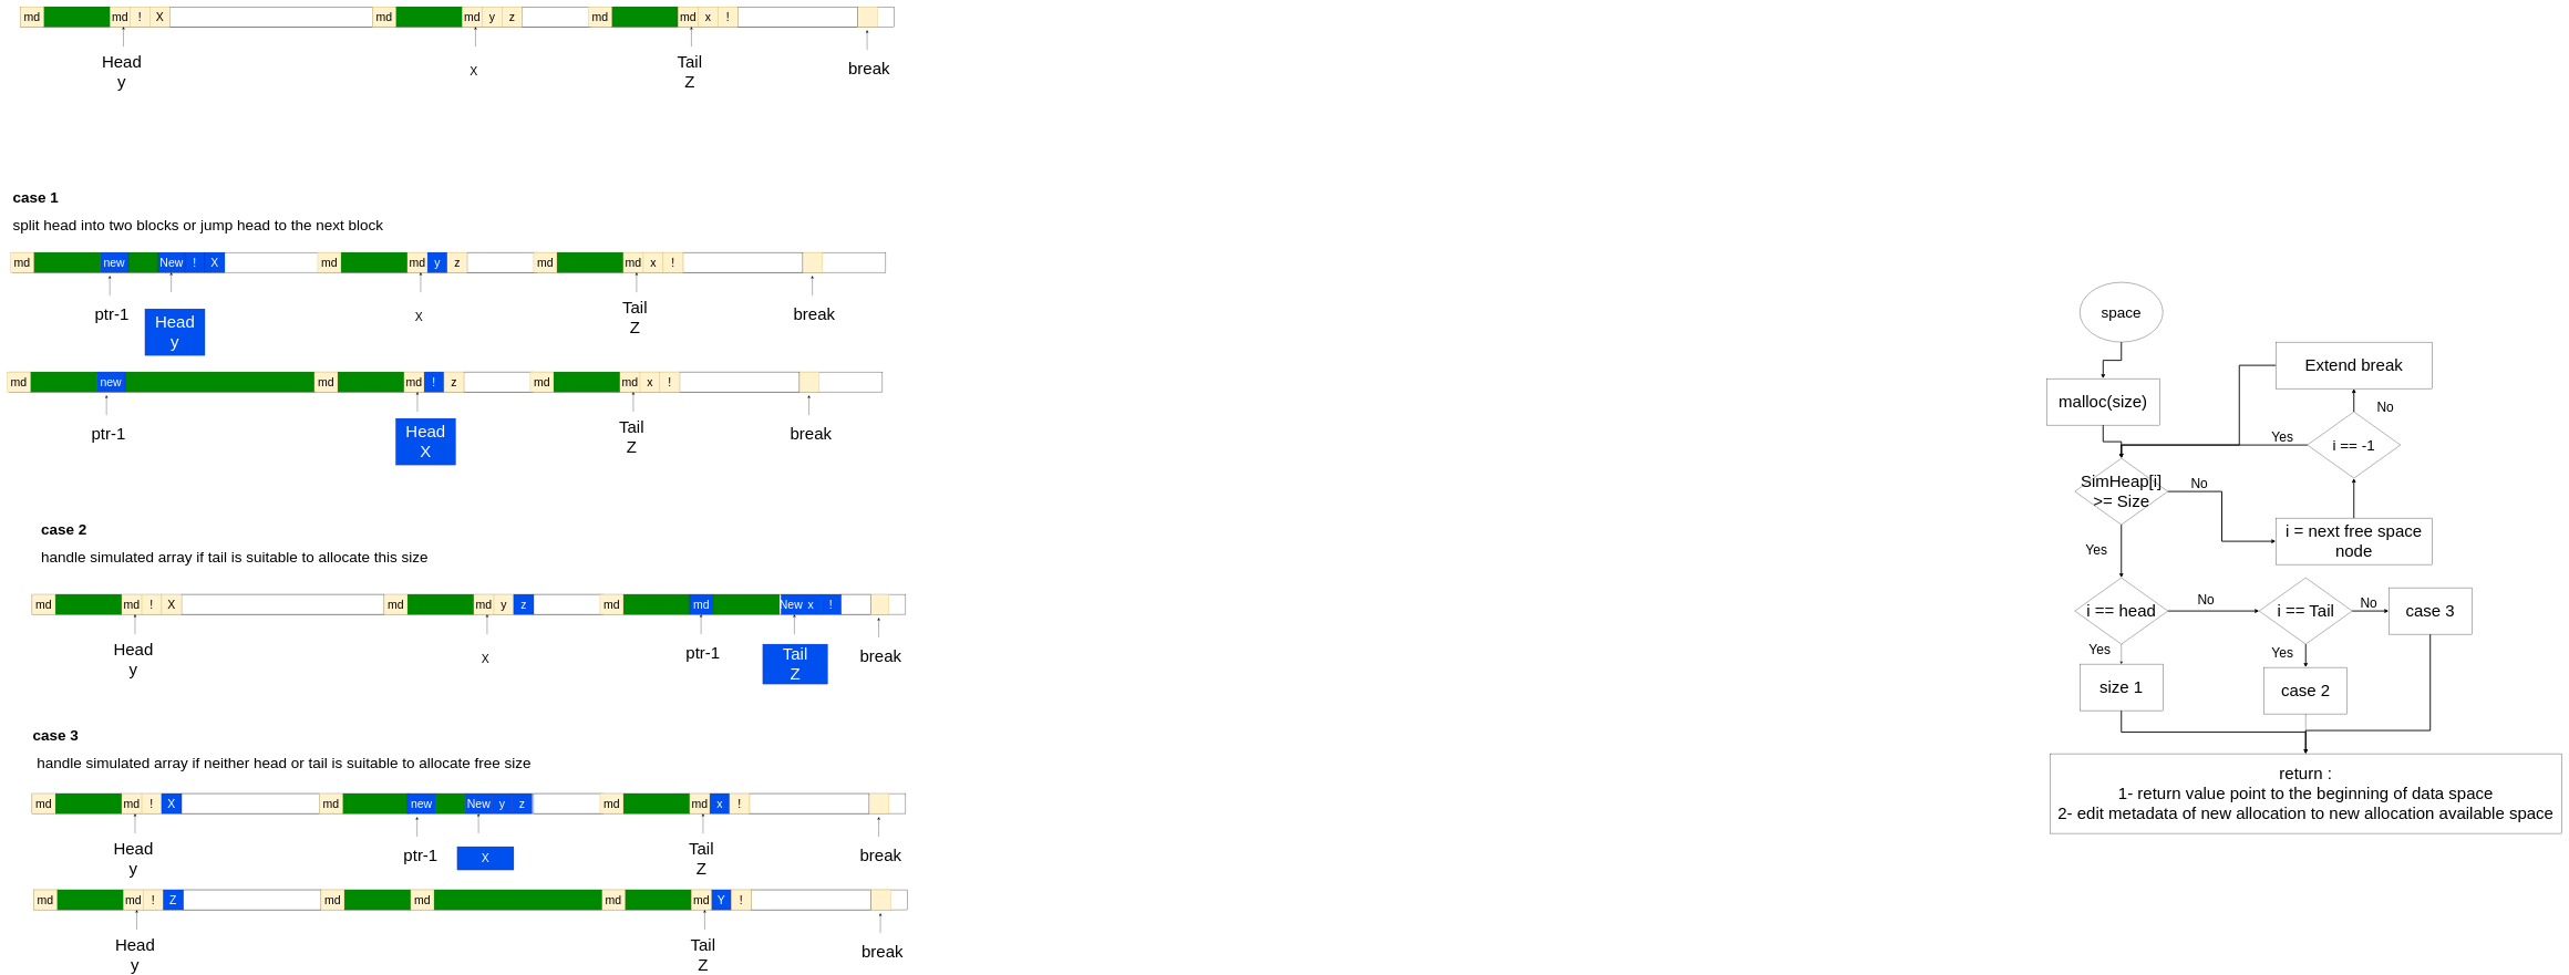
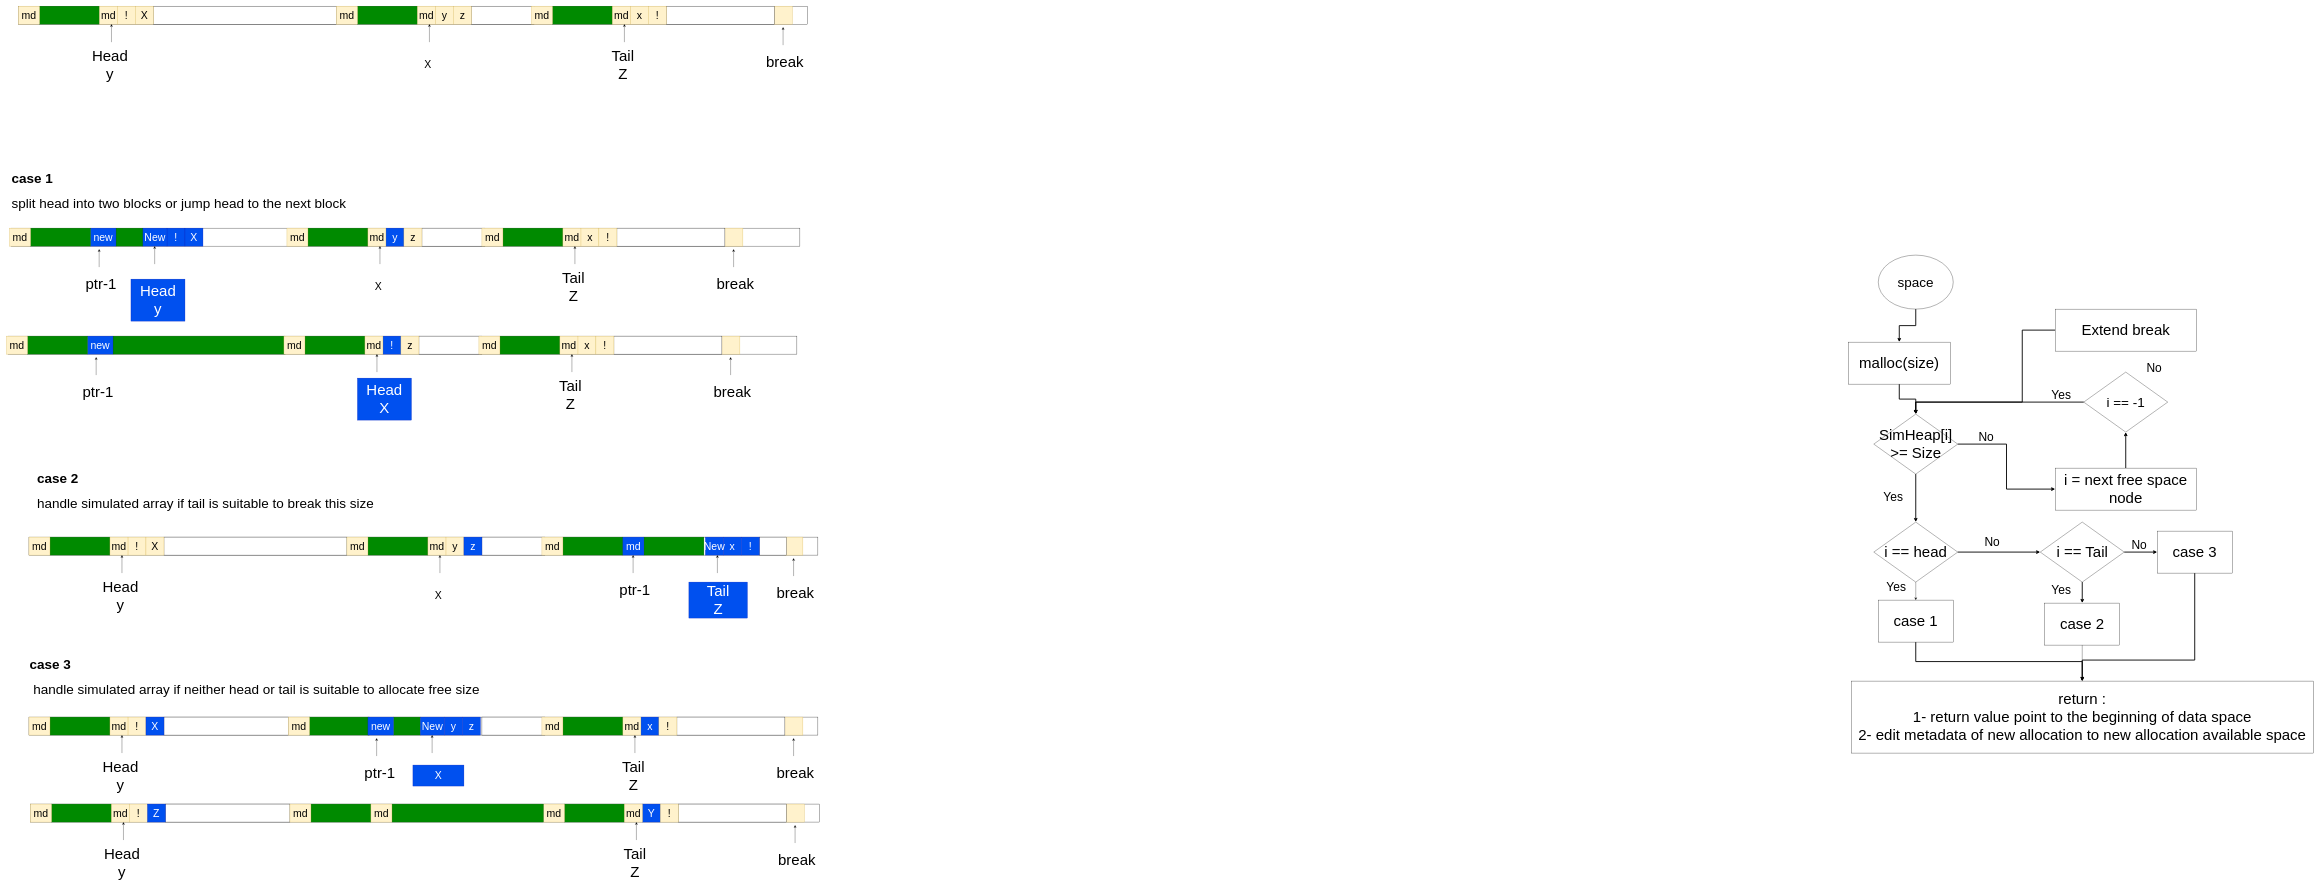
- <mxCell id="144" style="edgeStyle=orthogonalEdgeStyle;rounded=0;orthogonalLoop=1;jettySize=auto;html=1;entryX=0.5;entryY=1;entryDx=0;entryDy=0;strokeWidth=3;" edge="1" parent="1" source="146" target="148"><mxGeometry relative="1" as="geometry" /></mxCell>
- <mxCell id="189" value="&lt;h1 style=&quot;margin-top: 0px; font-size: 45px;&quot;&gt;case 2&lt;/h1&gt;&lt;p style=&quot;&quot;&gt;&lt;span style=&quot;font-size: 45px;&quot;&gt;handle simulated array if tail is suitable to allocate this size&lt;/span&gt;&lt;br&gt;&lt;/p&gt;" style="text;html=1;whiteSpace=wrap;overflow=hidden;rounded=0;" vertex="1" parent="1"><mxGeometry x="120" y="1560" width="1780" height="170" as="geometry" /></mxCell>
+ <mxCell id="189" value="&lt;h1 style=&quot;margin-top: 0px; font-size: 45px;&quot;&gt;case 2&lt;/h1&gt;&lt;p style=&quot;&quot;&gt;&lt;span style=&quot;font-size: 45px;&quot;&gt;handle simulated array if tail is suitable to break this size&lt;/span&gt;&lt;br&gt;&lt;/p&gt;" style="text;html=1;whiteSpace=wrap;overflow=hidden;rounded=0;" vertex="1" parent="1"><mxGeometry x="120" y="1560" width="1780" height="170" as="geometry" /></mxCell>
- <mxCell id="38" value="&lt;span style=&quot;font-size: 50px;&quot;&gt;size 1&lt;/span&gt;" style="rounded=0;whiteSpace=wrap;html=1;" parent="1" vertex="1"><mxGeometry x="6260" y="2000" width="250" height="140" as="geometry" /></mxCell>
+ <mxCell id="38" value="&lt;span style=&quot;font-size: 50px;&quot;&gt;case 1&lt;/span&gt;" style="rounded=0;whiteSpace=wrap;html=1;" parent="1" vertex="1"><mxGeometry x="6260" y="2000" width="250" height="140" as="geometry" /></mxCell>
